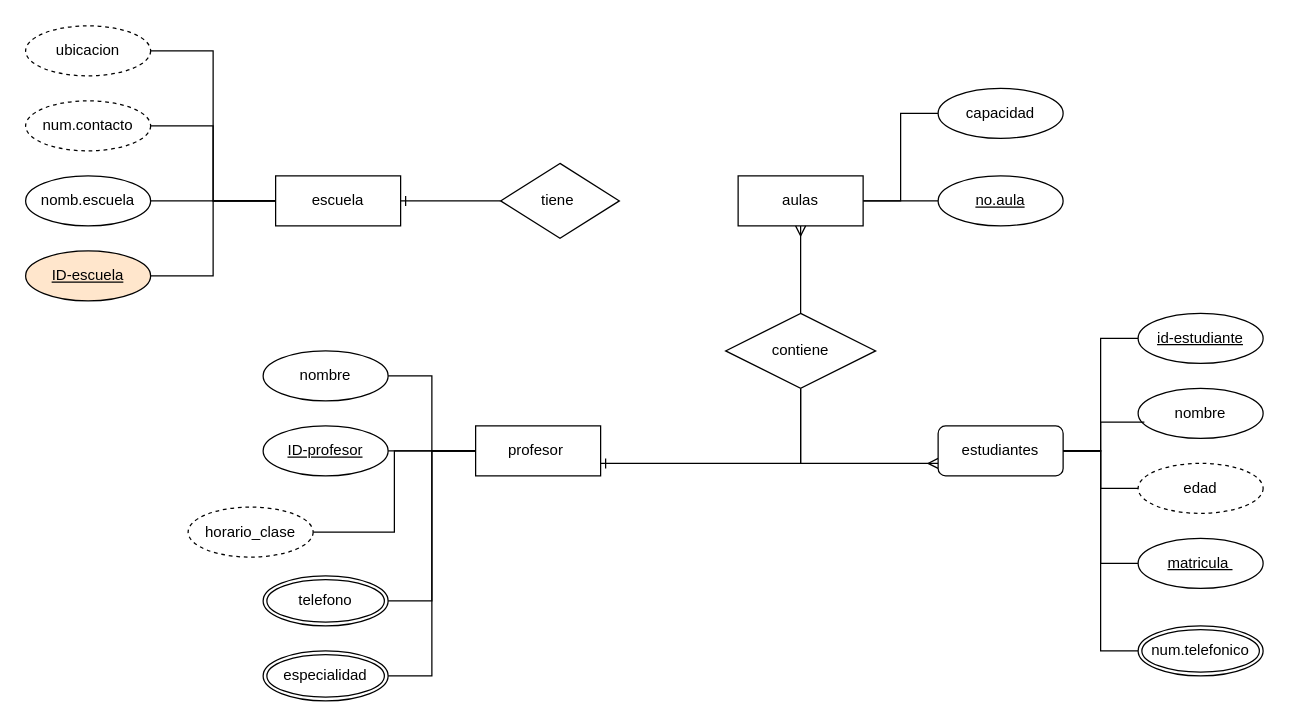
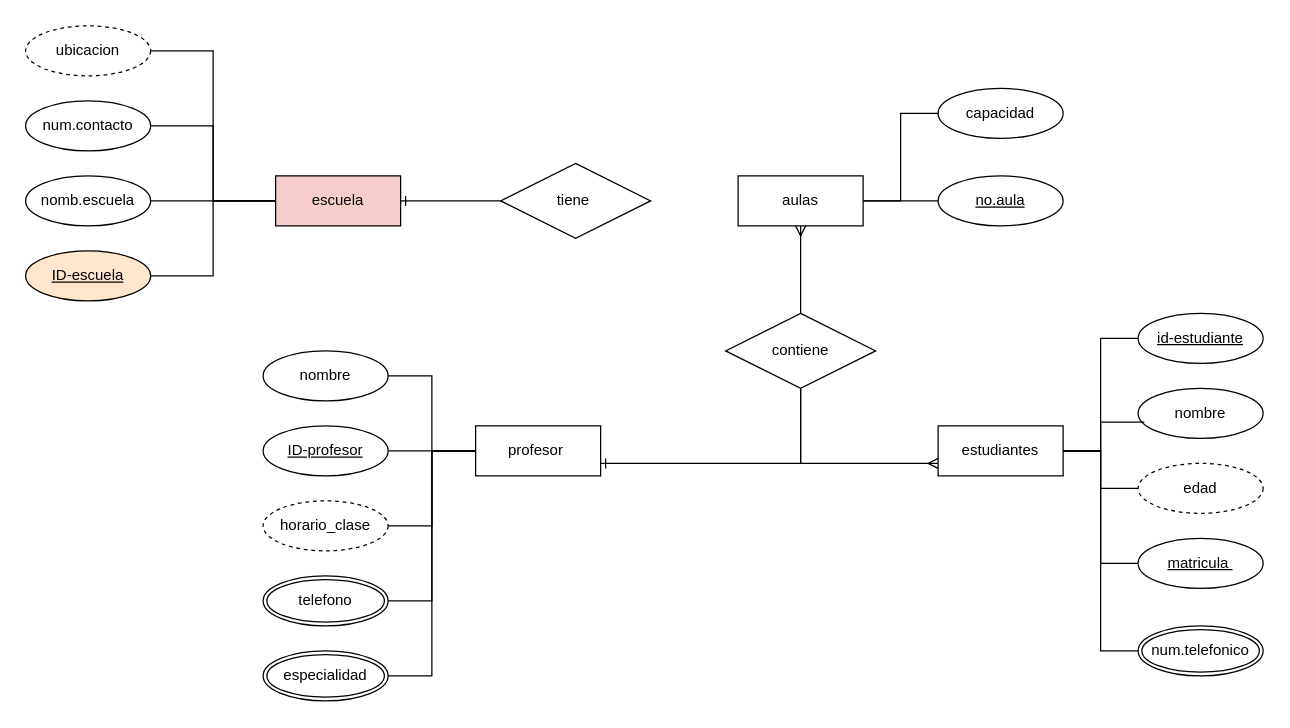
- <mxCell id="8" value="num.contacto" style="ellipse;whiteSpace=wrap;html=1;align=center;dashed=1;" parent="1" vertex="1"><mxGeometry x="20" y="80" width="100" height="40" as="geometry" /></mxCell>
+ <mxCell id="8" value="num.contacto" style="ellipse;whiteSpace=wrap;html=1;align=center;" parent="1" vertex="1"><mxGeometry x="20" y="80" width="100" height="40" as="geometry" /></mxCell>
- <mxCell id="6" value="escuela" style="whiteSpace=wrap;html=1;align=center;" parent="1" vertex="1"><mxGeometry x="220" y="140" width="100" height="40" as="geometry" /></mxCell>
+ <mxCell id="6" value="escuela" style="whiteSpace=wrap;html=1;align=center;fillColor=#f8cecc;" parent="1" vertex="1"><mxGeometry x="220" y="140" width="100" height="40" as="geometry" /></mxCell>
- <mxCell id="12" value="tiene&amp;nbsp;" style="shape=rhombus;perimeter=rhombusPerimeter;whiteSpace=wrap;html=1;align=center;" parent="1" vertex="1"><mxGeometry x="400" y="130" width="95" height="60" as="geometry" /></mxCell>
+ <mxCell id="12" value="tiene&amp;nbsp;" style="shape=rhombus;perimeter=rhombusPerimeter;whiteSpace=wrap;html=1;align=center;" parent="1" vertex="1"><mxGeometry x="400" y="130" width="120" height="60" as="geometry" /></mxCell>
- <mxCell id="32" value="estudiantes" style="whiteSpace=wrap;html=1;align=center;rounded=1;" parent="1" vertex="1"><mxGeometry x="750" y="340" width="100" height="40" as="geometry" /></mxCell>
+ <mxCell id="32" value="estudiantes" style="whiteSpace=wrap;html=1;align=center;" parent="1" vertex="1"><mxGeometry x="750" y="340" width="100" height="40" as="geometry" /></mxCell>
- <mxCell id="35" value="horario_clase" style="ellipse;whiteSpace=wrap;html=1;align=center;dashed=1;" parent="1" vertex="1"><mxGeometry x="150" y="405" width="100" height="40" as="geometry" /></mxCell>
+ <mxCell id="35" value="horario_clase" style="ellipse;whiteSpace=wrap;html=1;align=center;dashed=1;" parent="1" vertex="1"><mxGeometry x="210" y="400" width="100" height="40" as="geometry" /></mxCell>
